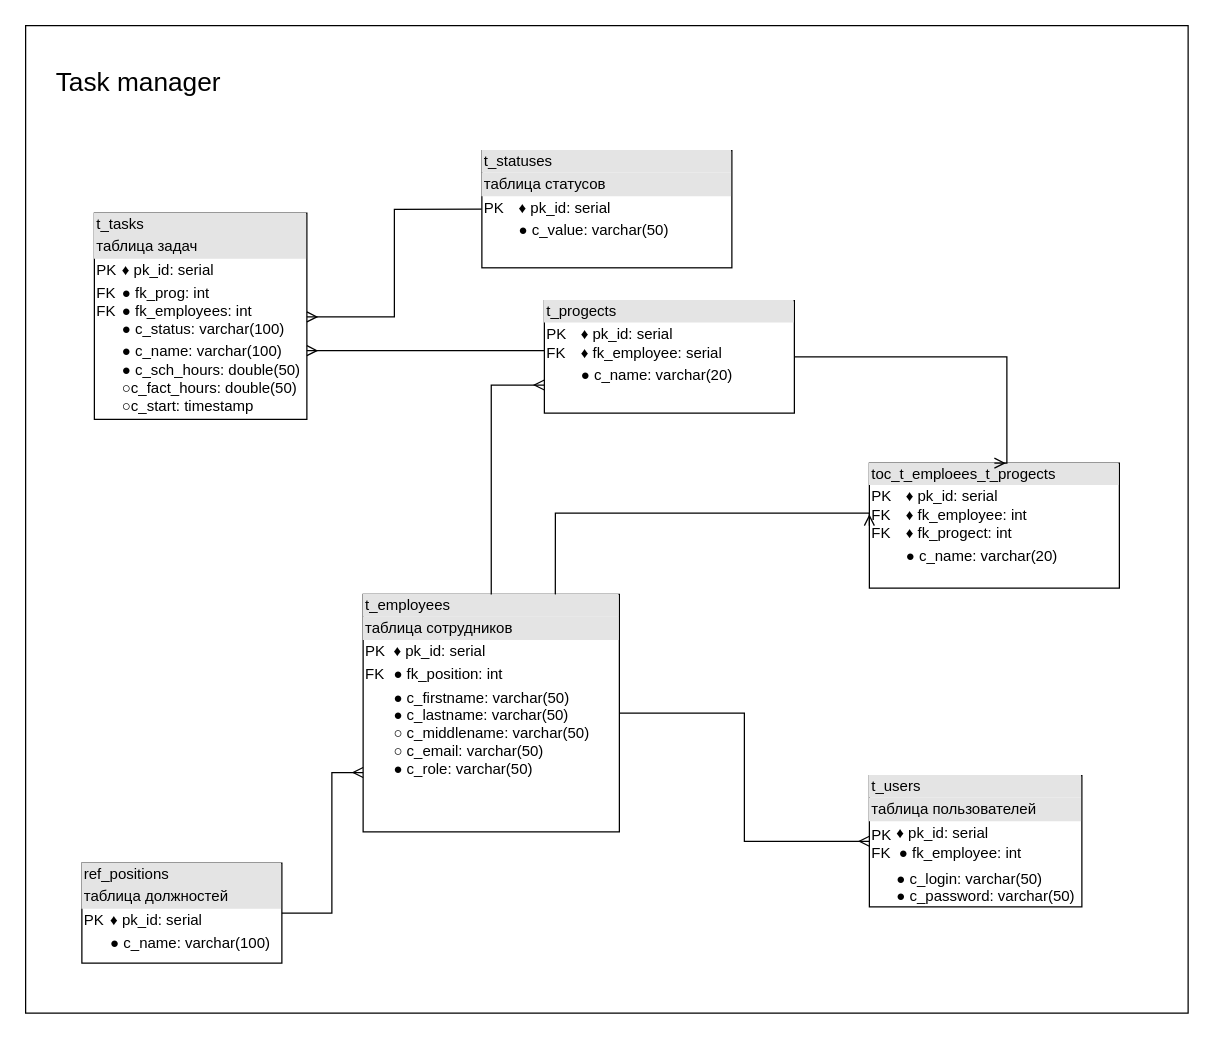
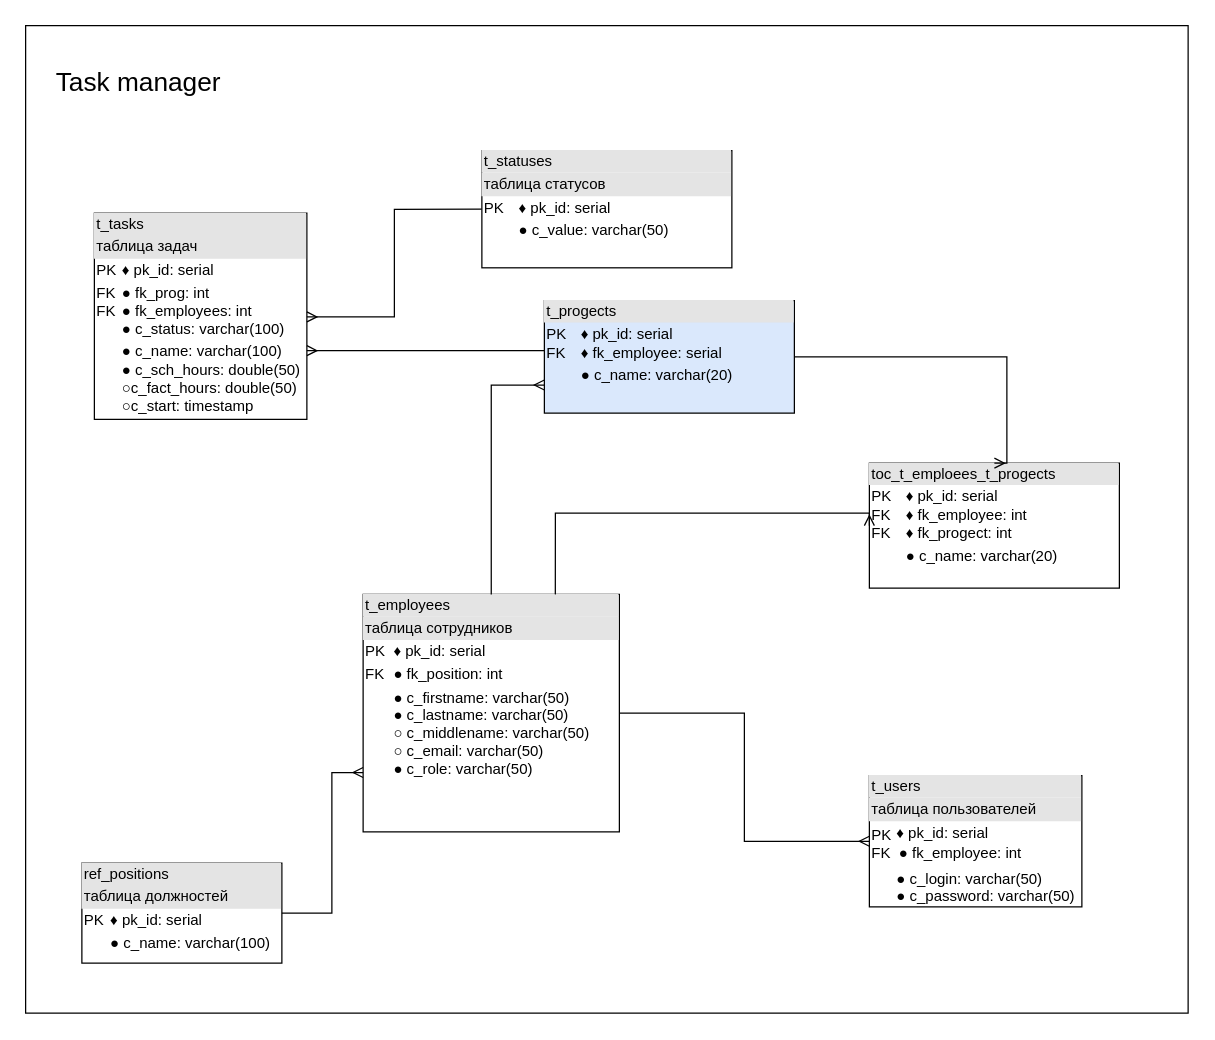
- <mxCell id="11" value="&lt;div style=&quot;box-sizing: border-box ; width: 100% ; background: #e4e4e4 ; padding: 2px&quot;&gt;t_progects&lt;/div&gt;&lt;table style=&quot;width: 100% ; font-size: 1em&quot; cellpadding=&quot;2&quot; cellspacing=&quot;0&quot;&gt;&lt;tbody&gt;&lt;tr&gt;&lt;td&gt;PK&lt;br&gt;FK&lt;/td&gt;&lt;td&gt;♦ pk_id: serial&lt;br&gt;♦ fk_employee: serial&lt;br&gt;&lt;/td&gt;&lt;/tr&gt;&lt;tr&gt;&lt;td&gt;&lt;/td&gt;&lt;td&gt;● c_name: varchar(20)&lt;br&gt;&lt;br&gt;&lt;/td&gt;&lt;/tr&gt;&lt;/tbody&gt;&lt;/table&gt;" style="verticalAlign=top;align=left;overflow=fill;html=1;" parent="1" vertex="1"><mxGeometry x="435" y="240" width="200" height="90" as="geometry" /></mxCell>
+ <mxCell id="11" value="&lt;div style=&quot;box-sizing: border-box ; width: 100% ; background: #e4e4e4 ; padding: 2px&quot;&gt;t_progects&lt;/div&gt;&lt;table style=&quot;width: 100% ; font-size: 1em&quot; cellpadding=&quot;2&quot; cellspacing=&quot;0&quot;&gt;&lt;tbody&gt;&lt;tr&gt;&lt;td&gt;PK&lt;br&gt;FK&lt;/td&gt;&lt;td&gt;♦ pk_id: serial&lt;br&gt;♦ fk_employee: serial&lt;br&gt;&lt;/td&gt;&lt;/tr&gt;&lt;tr&gt;&lt;td&gt;&lt;/td&gt;&lt;td&gt;● c_name: varchar(20)&lt;br&gt;&lt;br&gt;&lt;/td&gt;&lt;/tr&gt;&lt;/tbody&gt;&lt;/table&gt;" style="verticalAlign=top;align=left;overflow=fill;html=1;fillColor=#dae8fc;" parent="1" vertex="1"><mxGeometry x="435" y="240" width="200" height="90" as="geometry" /></mxCell>
